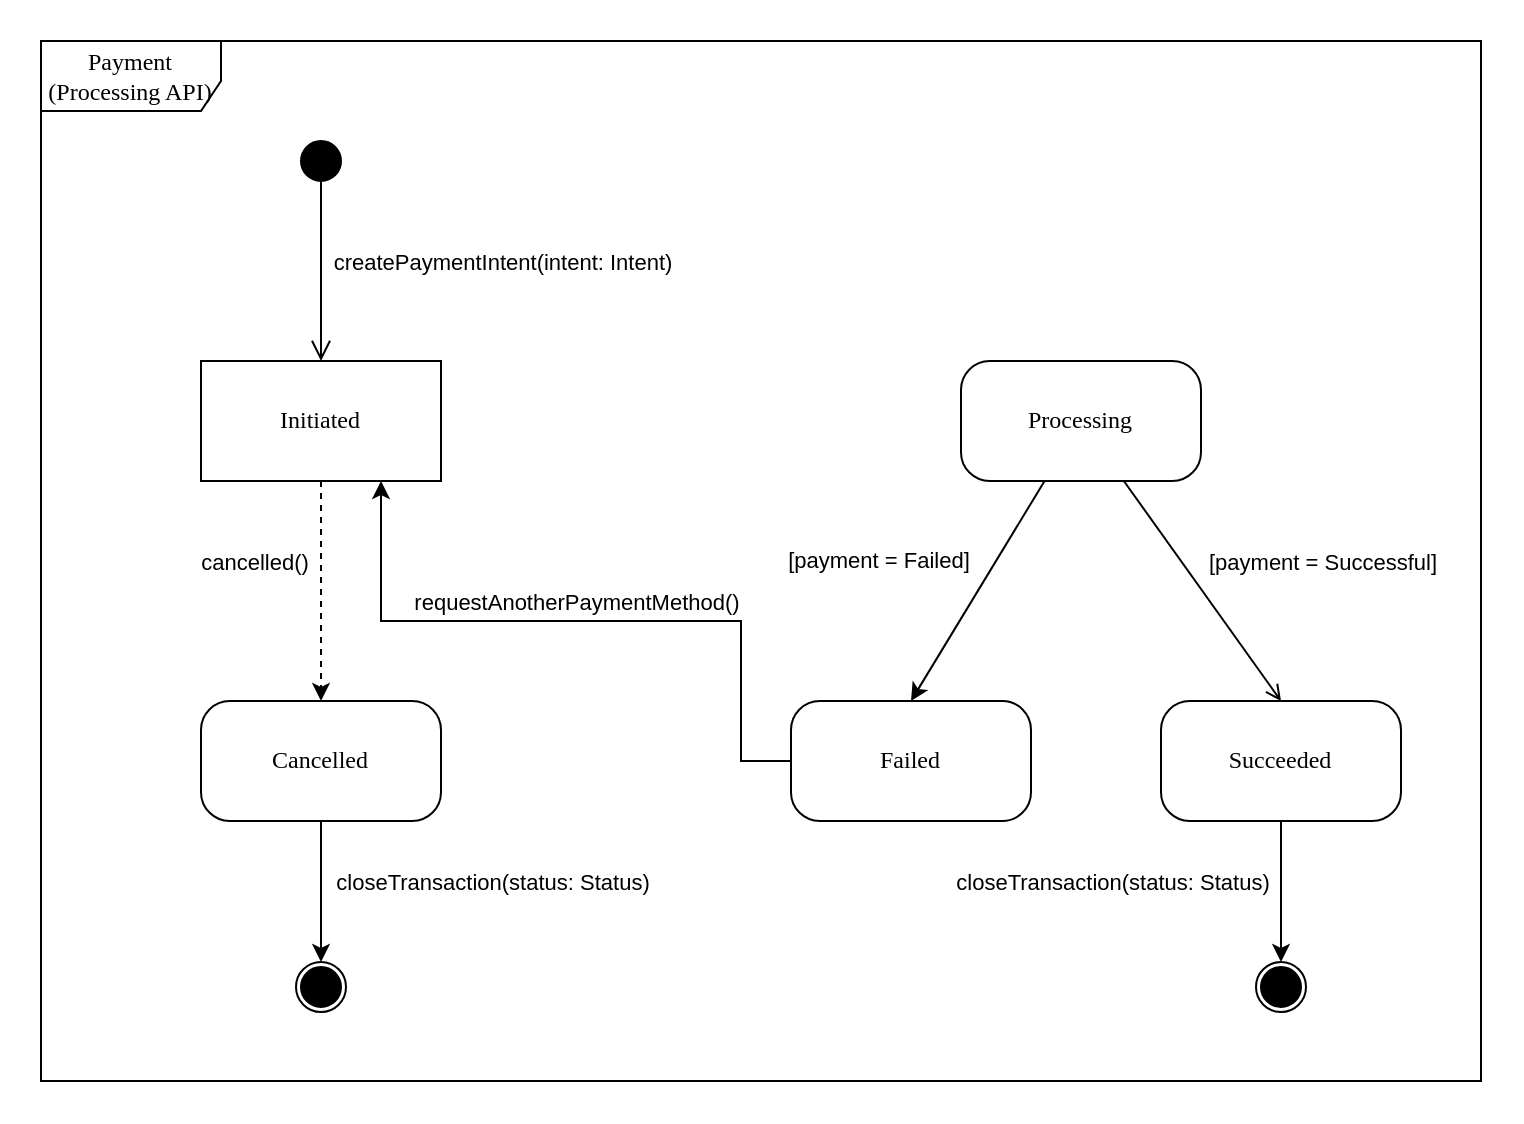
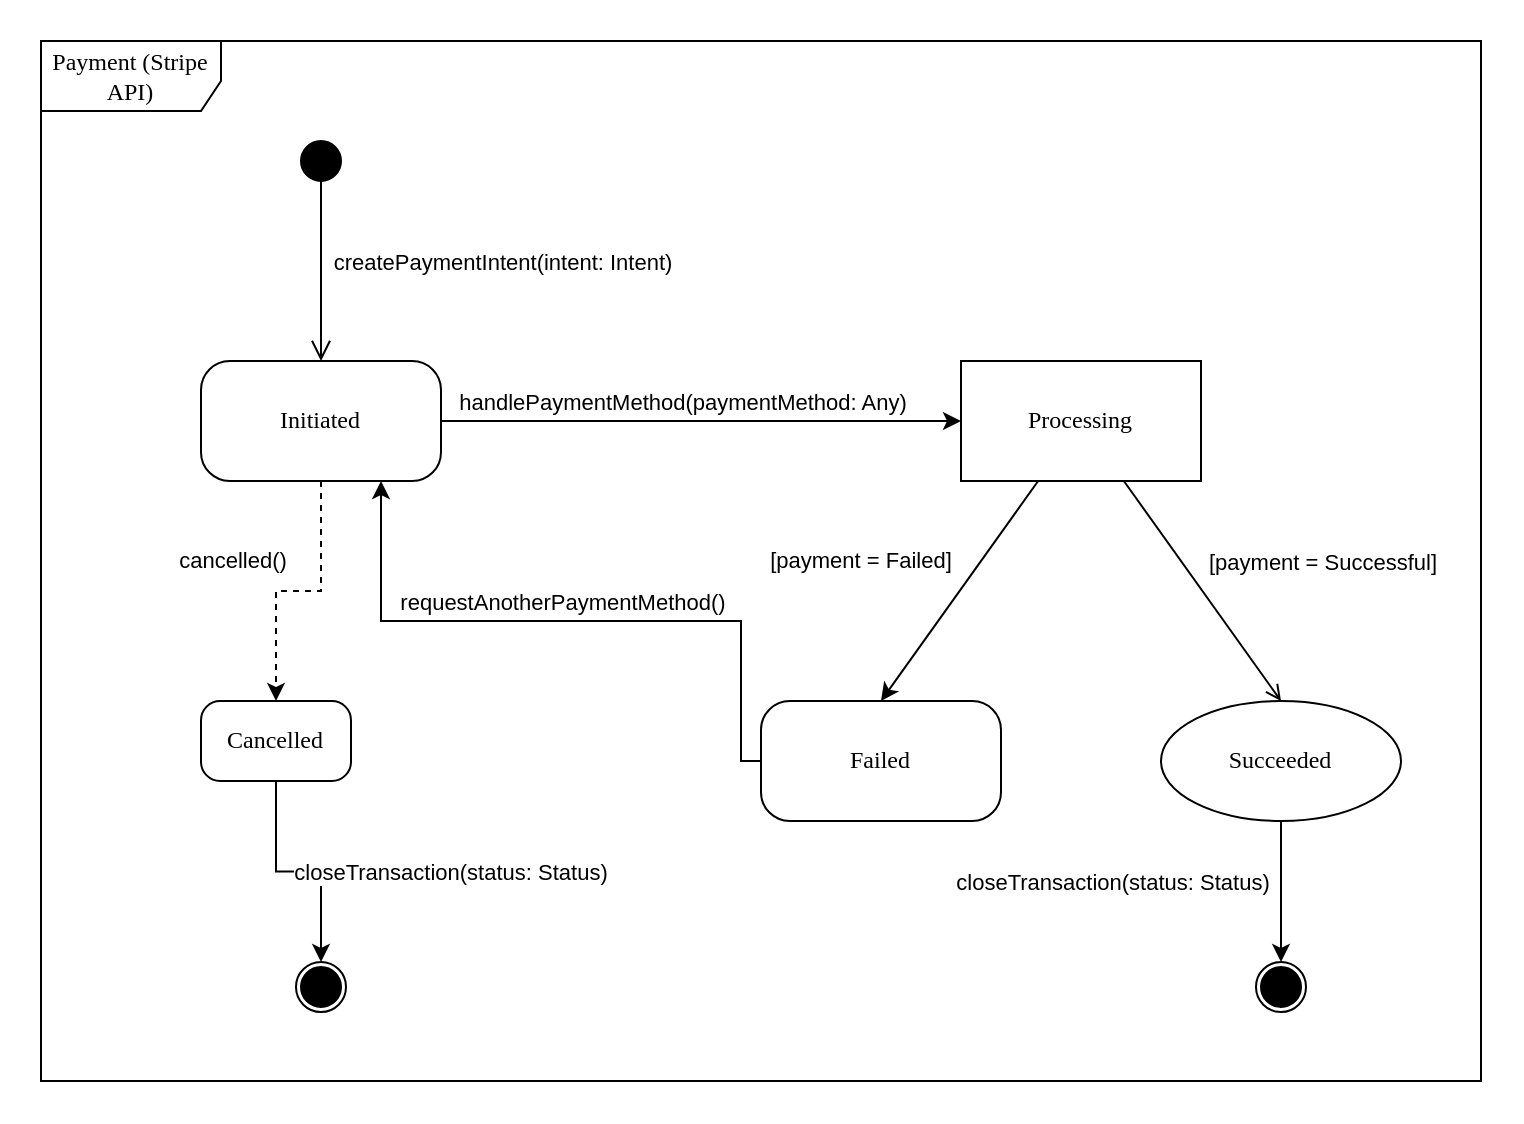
- <mxCell id="2" value="Payment (Processing API)" style="shape=umlFrame;whiteSpace=wrap;html=1;rounded=1;shadow=0;comic=0;labelBackgroundColor=none;strokeWidth=1;fontFamily=Verdana;fontSize=12;align=center;width=90;height=35;" parent="1" vertex="1"><mxGeometry x="20" y="20" width="720" height="520" as="geometry" /></mxCell>
+ <mxCell id="2" value="Payment (Stripe API)" style="shape=umlFrame;whiteSpace=wrap;html=1;rounded=1;shadow=0;comic=0;labelBackgroundColor=none;strokeWidth=1;fontFamily=Verdana;fontSize=12;align=center;width=90;height=35;" parent="1" vertex="1"><mxGeometry x="20" y="20" width="720" height="520" as="geometry" /></mxCell>
- <mxCell id="7" value="Initiated" style="whiteSpace=wrap;html=1;arcSize=24;fillColor=default;strokeColor=#000000;shadow=0;comic=0;labelBackgroundColor=none;fontFamily=Verdana;fontSize=12;fontColor=#000000;align=center;rounded=0;" parent="1" vertex="1"><mxGeometry x="100" y="180" width="120" height="60" as="geometry" /></mxCell>
+ <mxCell id="7" value="Initiated" style="rounded=1;whiteSpace=wrap;html=1;arcSize=24;fillColor=default;strokeColor=#000000;shadow=0;comic=0;labelBackgroundColor=none;fontFamily=Verdana;fontSize=12;fontColor=#000000;align=center;" parent="1" vertex="1"><mxGeometry x="100" y="180" width="120" height="60" as="geometry" /></mxCell>
+ <mxCell id="3" style="edgeStyle=orthogonalEdgeStyle;rounded=0;orthogonalLoop=1;jettySize=auto;html=1;entryX=0;entryY=0.5;entryDx=0;entryDy=0;" edge="1" parent="1" source="7" target="15"><mxGeometry relative="1" as="geometry" /></mxCell>
+ <mxCell id="4" value="handlePaymentMethod(paymentMethod: Any)" style="edgeLabel;html=1;align=center;verticalAlign=middle;resizable=0;points=[];" vertex="1" connectable="0" parent="3"><mxGeometry x="-0.431" relative="1" as="geometry"><mxPoint x="46" y="-10" as="offset" /></mxGeometry></mxCell>
- <mxCell id="15" value="Processing" style="rounded=1;whiteSpace=wrap;html=1;arcSize=24;fillColor=default;strokeColor=#000000;shadow=0;comic=0;labelBackgroundColor=none;fontFamily=Verdana;fontSize=12;fontColor=#000000;align=center;" vertex="1" parent="1"><mxGeometry x="480" y="180" width="120" height="60" as="geometry" /></mxCell>
+ <mxCell id="15" value="Processing" style="whiteSpace=wrap;html=1;arcSize=24;fillColor=default;strokeColor=#000000;shadow=0;comic=0;labelBackgroundColor=none;fontFamily=Verdana;fontSize=12;fontColor=#000000;align=center;rounded=0;" vertex="1" parent="1"><mxGeometry x="480" y="180" width="120" height="60" as="geometry" /></mxCell>
- <mxCell id="24" value="Cancelled" style="rounded=1;whiteSpace=wrap;html=1;arcSize=24;fillColor=default;strokeColor=#000000;shadow=0;comic=0;labelBackgroundColor=none;fontFamily=Verdana;fontSize=12;fontColor=#000000;align=center;" vertex="1" parent="1"><mxGeometry x="100" y="350" width="120" height="60" as="geometry" /></mxCell>
+ <mxCell id="24" value="Cancelled" style="rounded=1;whiteSpace=wrap;html=1;arcSize=24;fillColor=default;strokeColor=#000000;shadow=0;comic=0;labelBackgroundColor=none;fontFamily=Verdana;fontSize=12;fontColor=#000000;align=center;" vertex="1" parent="1"><mxGeometry x="100" y="350" width="75" height="40" as="geometry" /></mxCell>
- <mxCell id="23" value="Failed" style="rounded=1;whiteSpace=wrap;html=1;arcSize=24;fillColor=default;strokeColor=#000000;shadow=0;comic=0;labelBackgroundColor=none;fontFamily=Verdana;fontSize=12;fontColor=#000000;align=center;" vertex="1" parent="1"><mxGeometry x="395" y="350" width="120" height="60" as="geometry" /></mxCell>
+ <mxCell id="23" value="Failed" style="rounded=1;whiteSpace=wrap;html=1;arcSize=24;fillColor=default;strokeColor=#000000;shadow=0;comic=0;labelBackgroundColor=none;fontFamily=Verdana;fontSize=12;fontColor=#000000;align=center;" vertex="1" parent="1"><mxGeometry x="380" y="350" width="120" height="60" as="geometry" /></mxCell>
- <mxCell id="18" value="Succeeded" style="rounded=1;whiteSpace=wrap;html=1;arcSize=24;fillColor=default;strokeColor=#000000;shadow=0;comic=0;labelBackgroundColor=none;fontFamily=Verdana;fontSize=12;fontColor=#000000;align=center;" vertex="1" parent="1"><mxGeometry x="580" y="350" width="120" height="60" as="geometry" /></mxCell>
+ <mxCell id="18" value="Succeeded" style="ellipse;whiteSpace=wrap;html=1;arcSize=24;fillColor=default;strokeColor=#000000;shadow=0;comic=0;labelBackgroundColor=none;fontFamily=Verdana;fontSize=12;fontColor=#000000;align=center;" vertex="1" parent="1"><mxGeometry x="580" y="350" width="120" height="60" as="geometry" /></mxCell>
